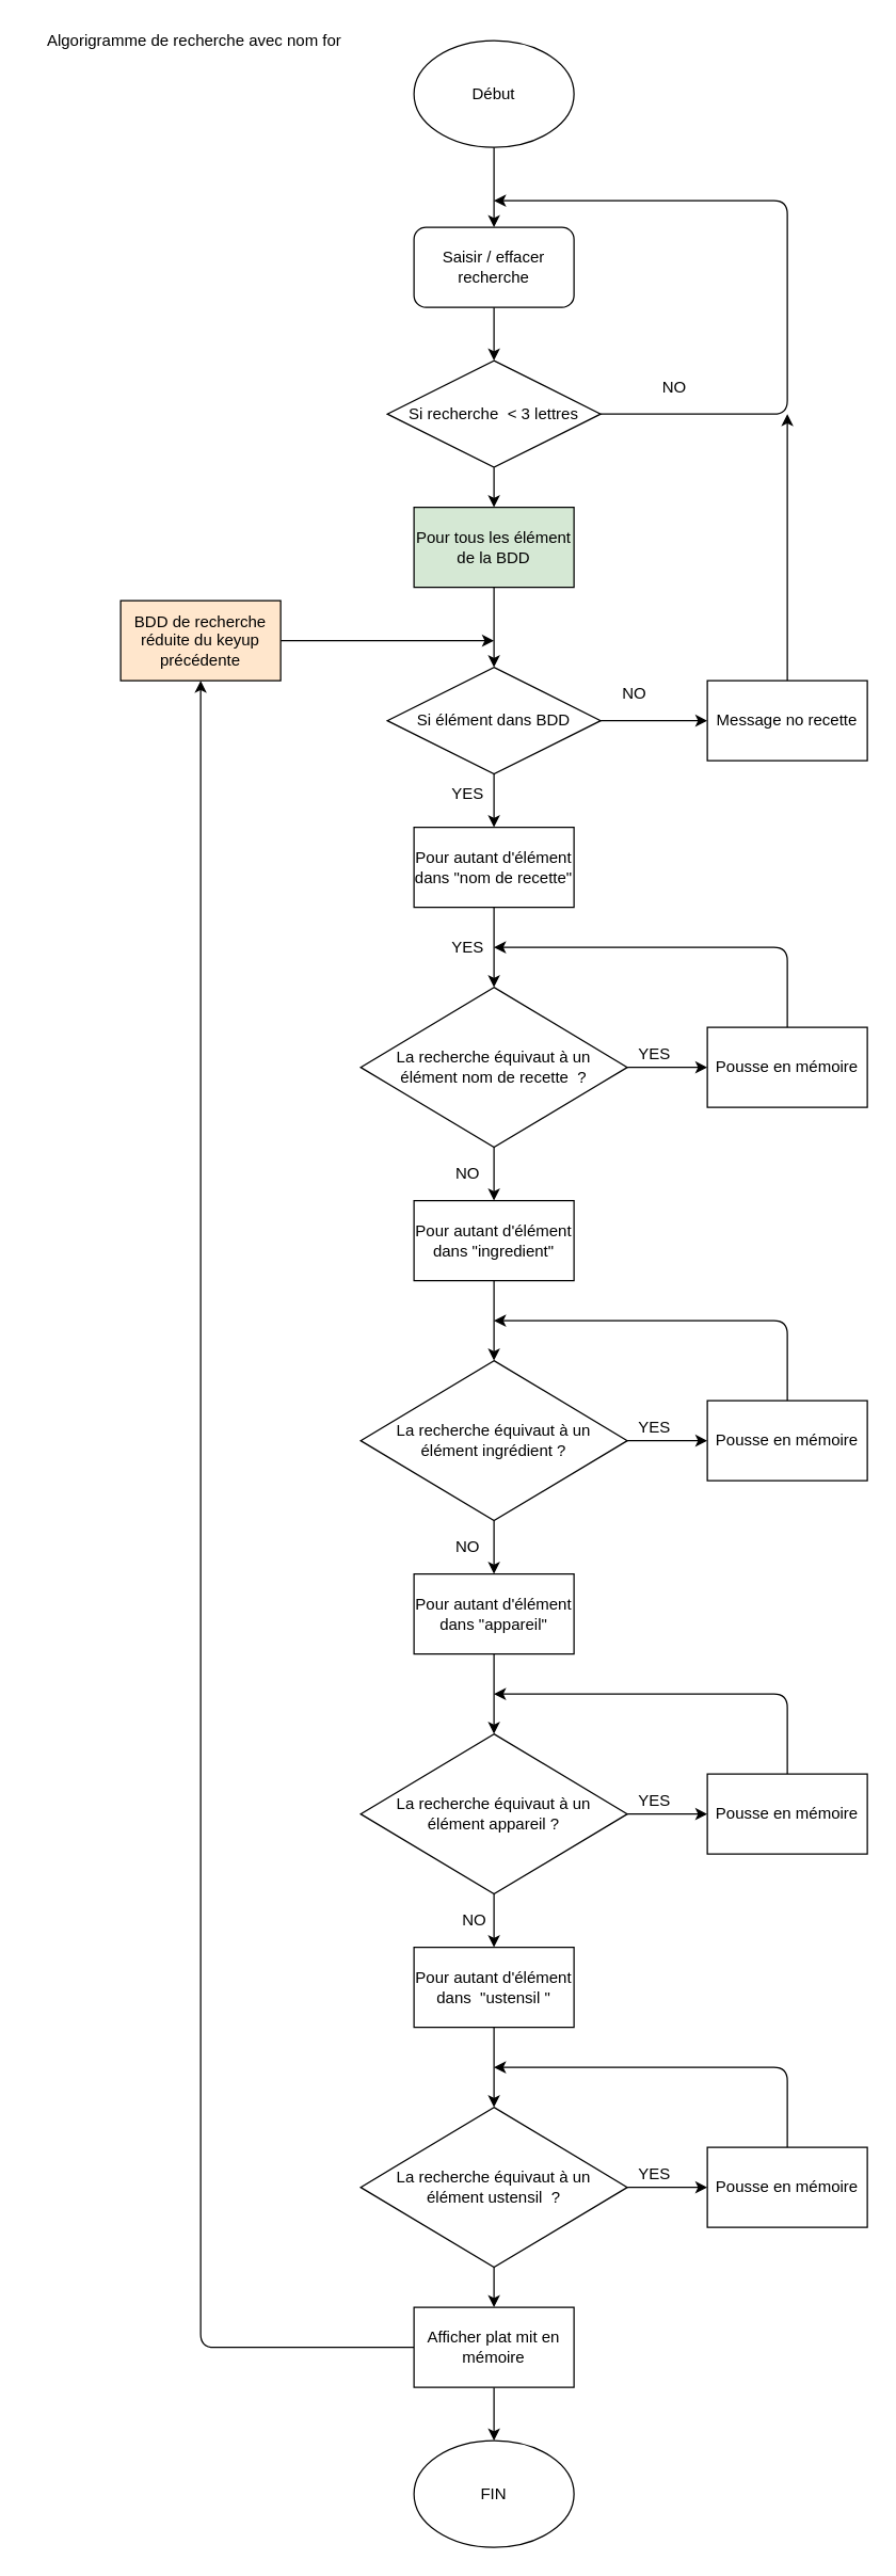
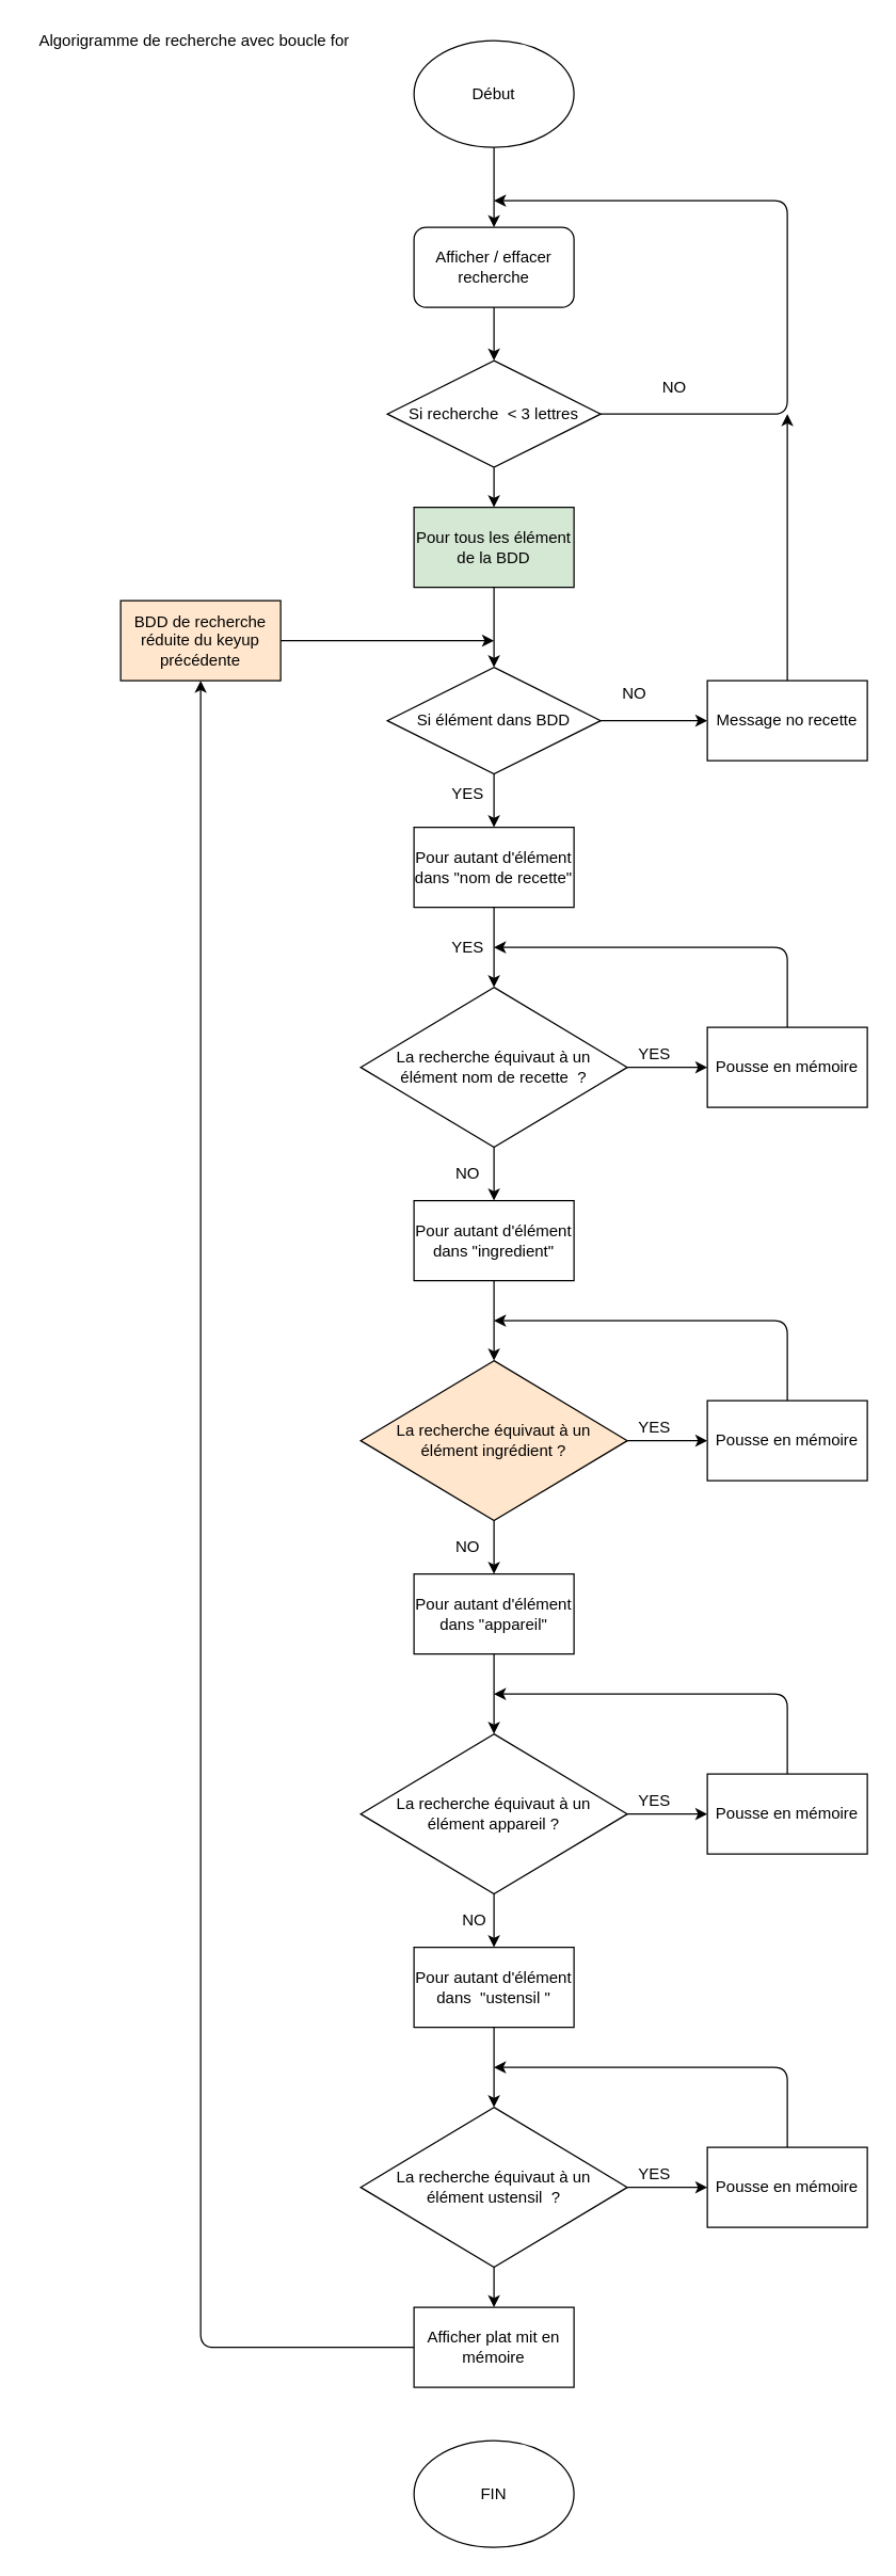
- <mxCell id="59" value="Algorigramme de recherche avec nom for" style="text;html=1;resizable=0;autosize=1;align=center;verticalAlign=middle;points=[];fillColor=none;strokeColor=none;rounded=0;" parent="1" vertex="1"><mxGeometry x="20" y="20" width="250" height="20" as="geometry" /></mxCell>
+ <mxCell id="59" value="Algorigramme de recherche avec boucle for" style="text;html=1;resizable=0;autosize=1;align=center;verticalAlign=middle;points=[];fillColor=none;strokeColor=none;rounded=0;" parent="1" vertex="1"><mxGeometry x="20" y="20" width="250" height="20" as="geometry" /></mxCell>
- <mxCell id="3" value="Saisir / effacer recherche" style="rounded=1;whiteSpace=wrap;html=1;" parent="1" vertex="1"><mxGeometry x="310" y="170" width="120" height="60" as="geometry" /></mxCell>
+ <mxCell id="3" value="Afficher / effacer recherche" style="rounded=1;whiteSpace=wrap;html=1;" parent="1" vertex="1"><mxGeometry x="310" y="170" width="120" height="60" as="geometry" /></mxCell>
- <mxCell id="20" value="La recherche équivaut à un&lt;br&gt;élément ingrédient ?" style="rhombus;whiteSpace=wrap;html=1;" parent="1" vertex="1"><mxGeometry x="270" y="1020" width="200" height="120" as="geometry" /></mxCell>
+ <mxCell id="20" value="La recherche équivaut à un&lt;br&gt;élément ingrédient ?" style="rhombus;whiteSpace=wrap;html=1;fillColor=#ffe6cc;" parent="1" vertex="1"><mxGeometry x="270" y="1020" width="200" height="120" as="geometry" /></mxCell>
- <mxCell id="9" value="" style="edgeStyle=none;html=1;" parent="1" source="11" target="40" edge="1"><mxGeometry relative="1" as="geometry" /></mxCell>
